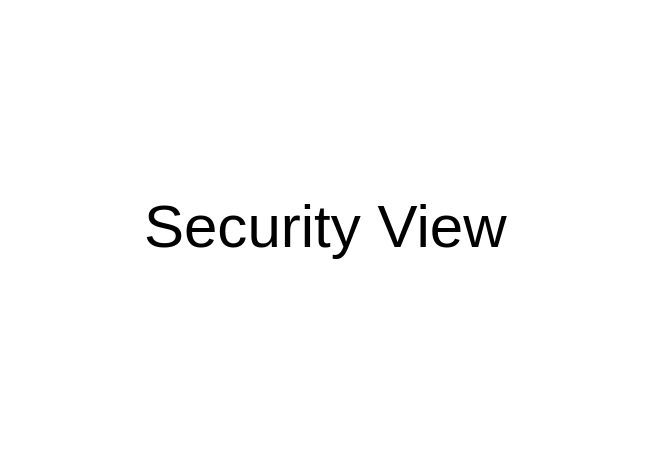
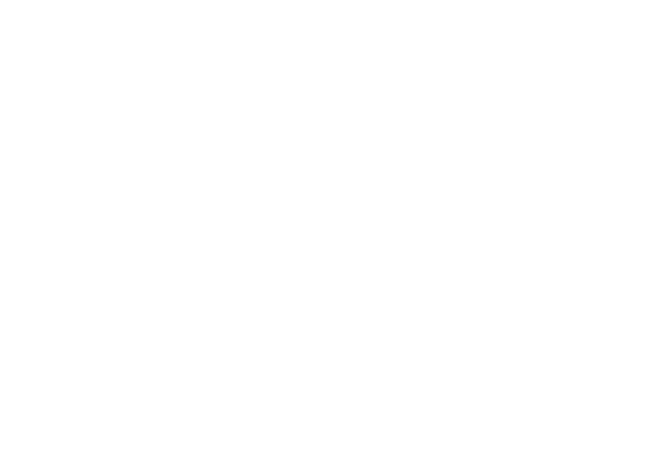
- <mxCell id="2" value="Security View" style="text;html=1;strokeColor=none;fillColor=none;align=center;verticalAlign=middle;whiteSpace=wrap;rounded=0;fontSize=48;opacity=30;" vertex="1" parent="1"><mxGeometry x="20" y="20" width="480" height="320" as="geometry" /></mxCell>
